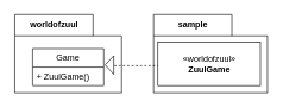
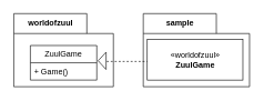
- <mxCell id="5" value="Game" style="swimlane;fontStyle=0;childLayout=stackLayout;horizontal=1;startSize=26;fillColor=none;horizontalStack=0;resizeParent=1;resizeParentMax=0;resizeLast=0;collapsible=1;marginBottom=0;" vertex="1" parent="1"><mxGeometry x="45" y="68" width="100" height="52" as="geometry" /></mxCell>
+ <mxCell id="5" value="ZuulGame" style="swimlane;fontStyle=0;childLayout=stackLayout;horizontal=1;startSize=26;fillColor=none;horizontalStack=0;resizeParent=1;resizeParentMax=0;resizeLast=0;collapsible=1;marginBottom=0;" vertex="1" parent="1"><mxGeometry x="45" y="68" width="100" height="52" as="geometry" /></mxCell>
- <mxCell id="6" value="+ ZuulGame()" style="text;strokeColor=none;fillColor=none;align=left;verticalAlign=top;spacingLeft=4;spacingRight=4;overflow=hidden;rotatable=0;points=[[0,0.5],[1,0.5]];portConstraint=eastwest;" vertex="1" parent="5"><mxGeometry y="26" width="100" height="26" as="geometry" /></mxCell>
+ <mxCell id="6" value="+ Game()" style="text;strokeColor=none;fillColor=none;align=left;verticalAlign=top;spacingLeft=4;spacingRight=4;overflow=hidden;rotatable=0;points=[[0,0.5],[1,0.5]];portConstraint=eastwest;" vertex="1" parent="5"><mxGeometry y="26" width="100" height="26" as="geometry" /></mxCell>
